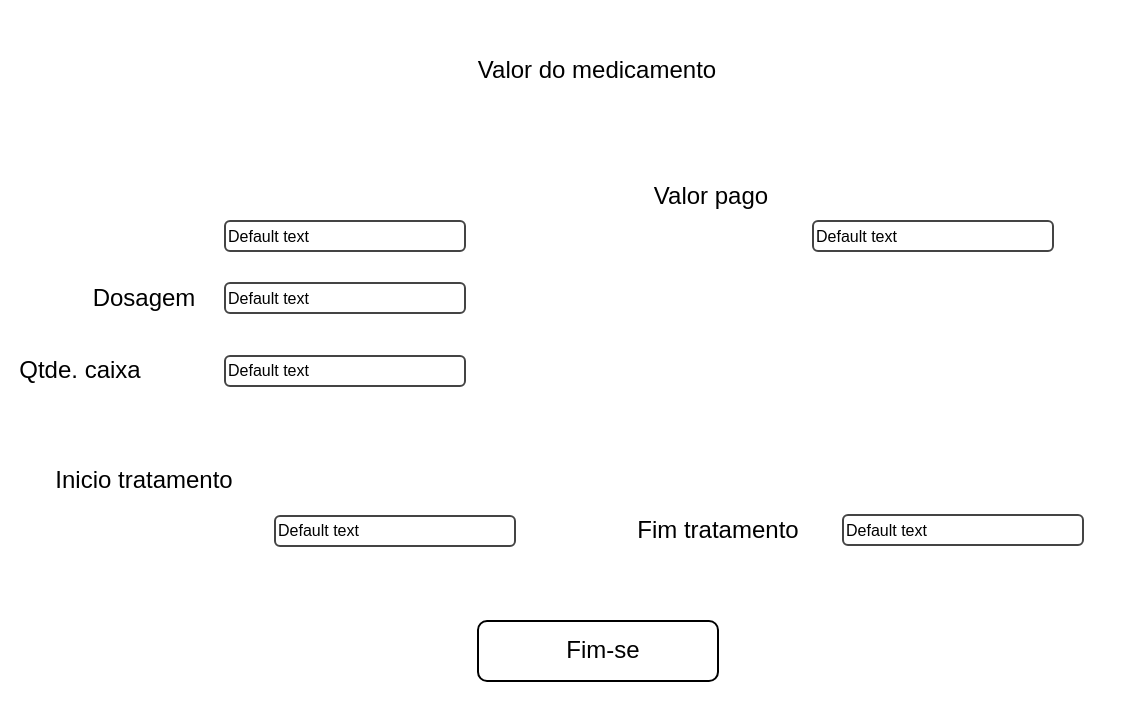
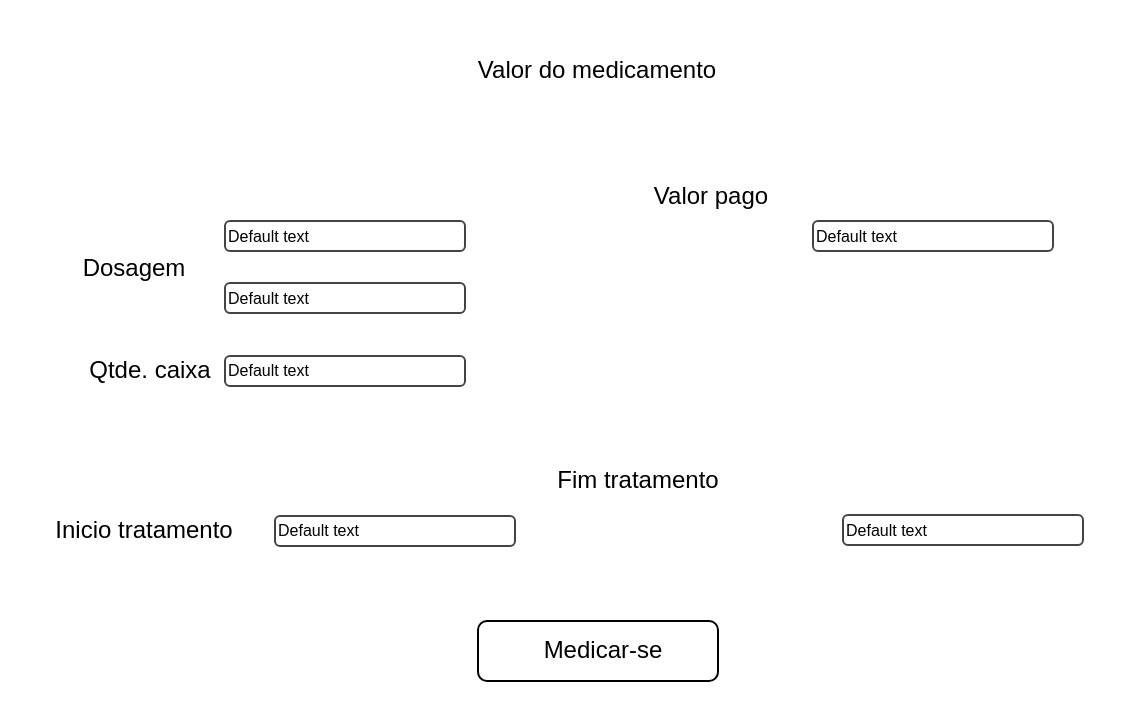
- <mxCell id="6" value="Dosagem" style="text;html=1;strokeColor=none;fillColor=none;align=center;verticalAlign=middle;whiteSpace=wrap;rounded=0;" vertex="1" parent="1"><mxGeometry x="42" y="133.5" width="60" height="30" as="geometry" /></mxCell>
+ <mxCell id="6" value="Dosagem" style="text;html=1;strokeColor=none;fillColor=none;align=center;verticalAlign=middle;whiteSpace=wrap;rounded=0;" vertex="1" parent="1"><mxGeometry x="37" y="118.5" width="60" height="30" as="geometry" /></mxCell>
- <mxCell id="7" value="Qtde. caixa" style="text;html=1;strokeColor=none;fillColor=none;align=center;verticalAlign=middle;whiteSpace=wrap;rounded=0;" vertex="1" parent="1"><mxGeometry x="5" y="170" width="70" height="30" as="geometry" /></mxCell>
+ <mxCell id="7" value="Qtde. caixa" style="text;html=1;strokeColor=none;fillColor=none;align=center;verticalAlign=middle;whiteSpace=wrap;rounded=0;" vertex="1" parent="1"><mxGeometry x="40" y="170" width="70" height="30" as="geometry" /></mxCell>
- <mxCell id="9" value="Inicio tratamento" style="text;html=1;strokeColor=none;fillColor=none;align=center;verticalAlign=middle;whiteSpace=wrap;rounded=0;" vertex="1" parent="1"><mxGeometry x="20" y="225" width="104" height="30" as="geometry" /></mxCell>
+ <mxCell id="9" value="Inicio tratamento" style="text;html=1;strokeColor=none;fillColor=none;align=center;verticalAlign=middle;whiteSpace=wrap;rounded=0;" vertex="1" parent="1"><mxGeometry x="20" y="250" width="104" height="30" as="geometry" /></mxCell>
- <mxCell id="11" value="Fim tratamento" style="text;html=1;strokeColor=none;fillColor=none;align=center;verticalAlign=middle;whiteSpace=wrap;rounded=0;" vertex="1" parent="1"><mxGeometry x="307" y="250" width="104" height="30" as="geometry" /></mxCell>
+ <mxCell id="11" value="Fim tratamento" style="text;html=1;strokeColor=none;fillColor=none;align=center;verticalAlign=middle;whiteSpace=wrap;rounded=0;" vertex="1" parent="1"><mxGeometry x="267" y="225" width="104" height="30" as="geometry" /></mxCell>
- <mxCell id="15" value="Fim-se" style="text;html=1;strokeColor=none;fillColor=none;align=center;verticalAlign=middle;whiteSpace=wrap;rounded=0;" vertex="1" parent="1"><mxGeometry x="266.5" y="310" width="68.5" height="30" as="geometry" /></mxCell>
+ <mxCell id="15" value="Medicar-se" style="text;html=1;strokeColor=none;fillColor=none;align=center;verticalAlign=middle;whiteSpace=wrap;rounded=0;" vertex="1" parent="1"><mxGeometry x="266.5" y="310" width="68.5" height="30" as="geometry" /></mxCell>
